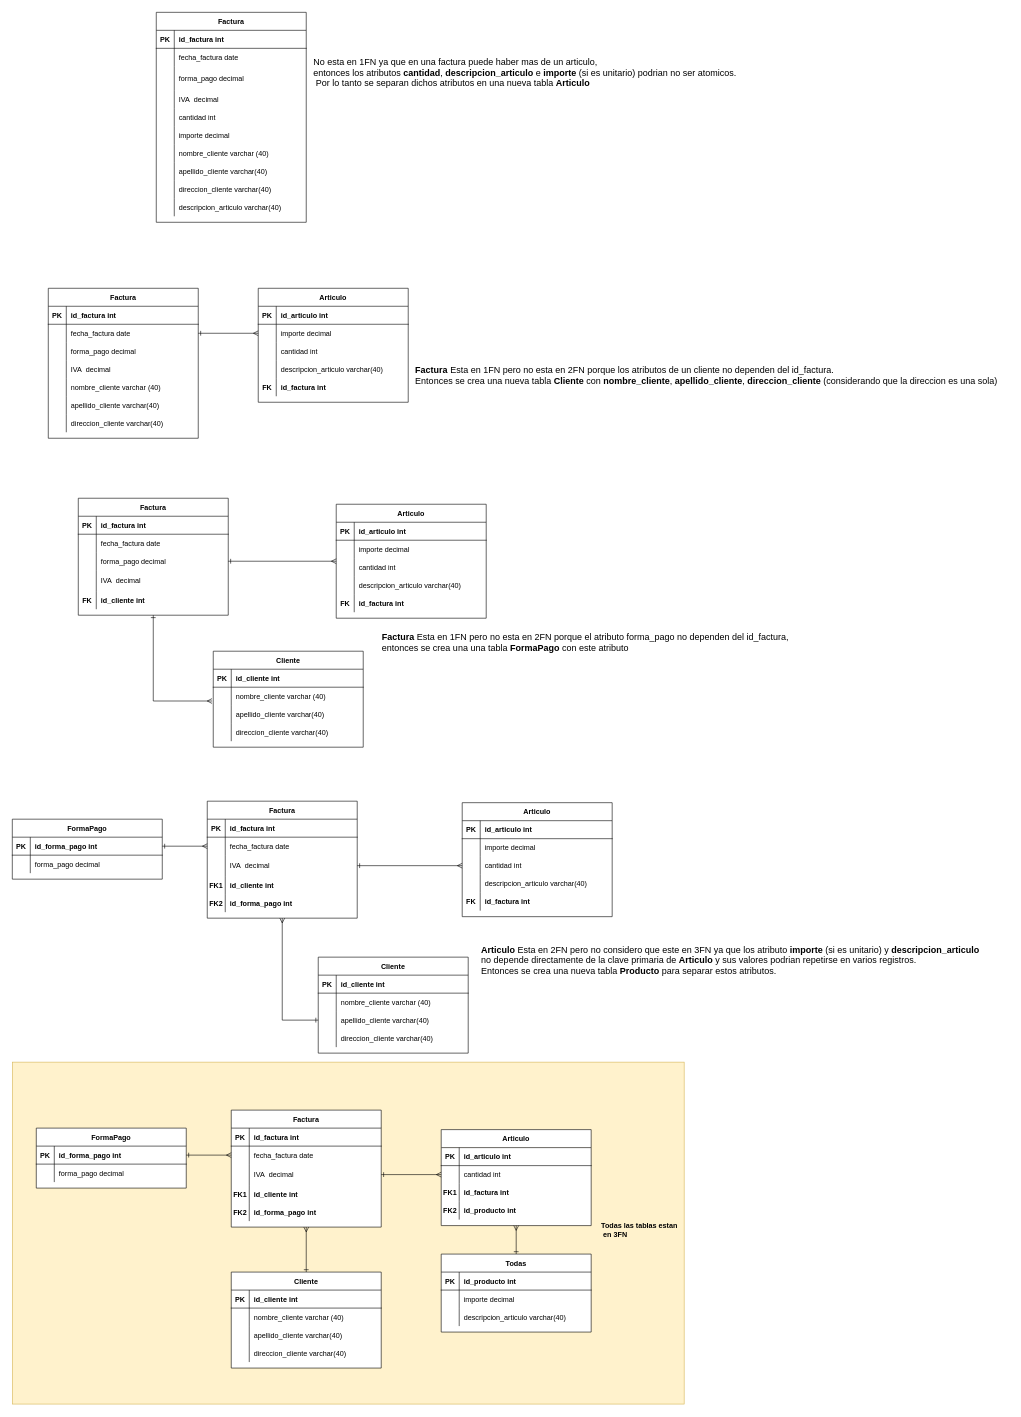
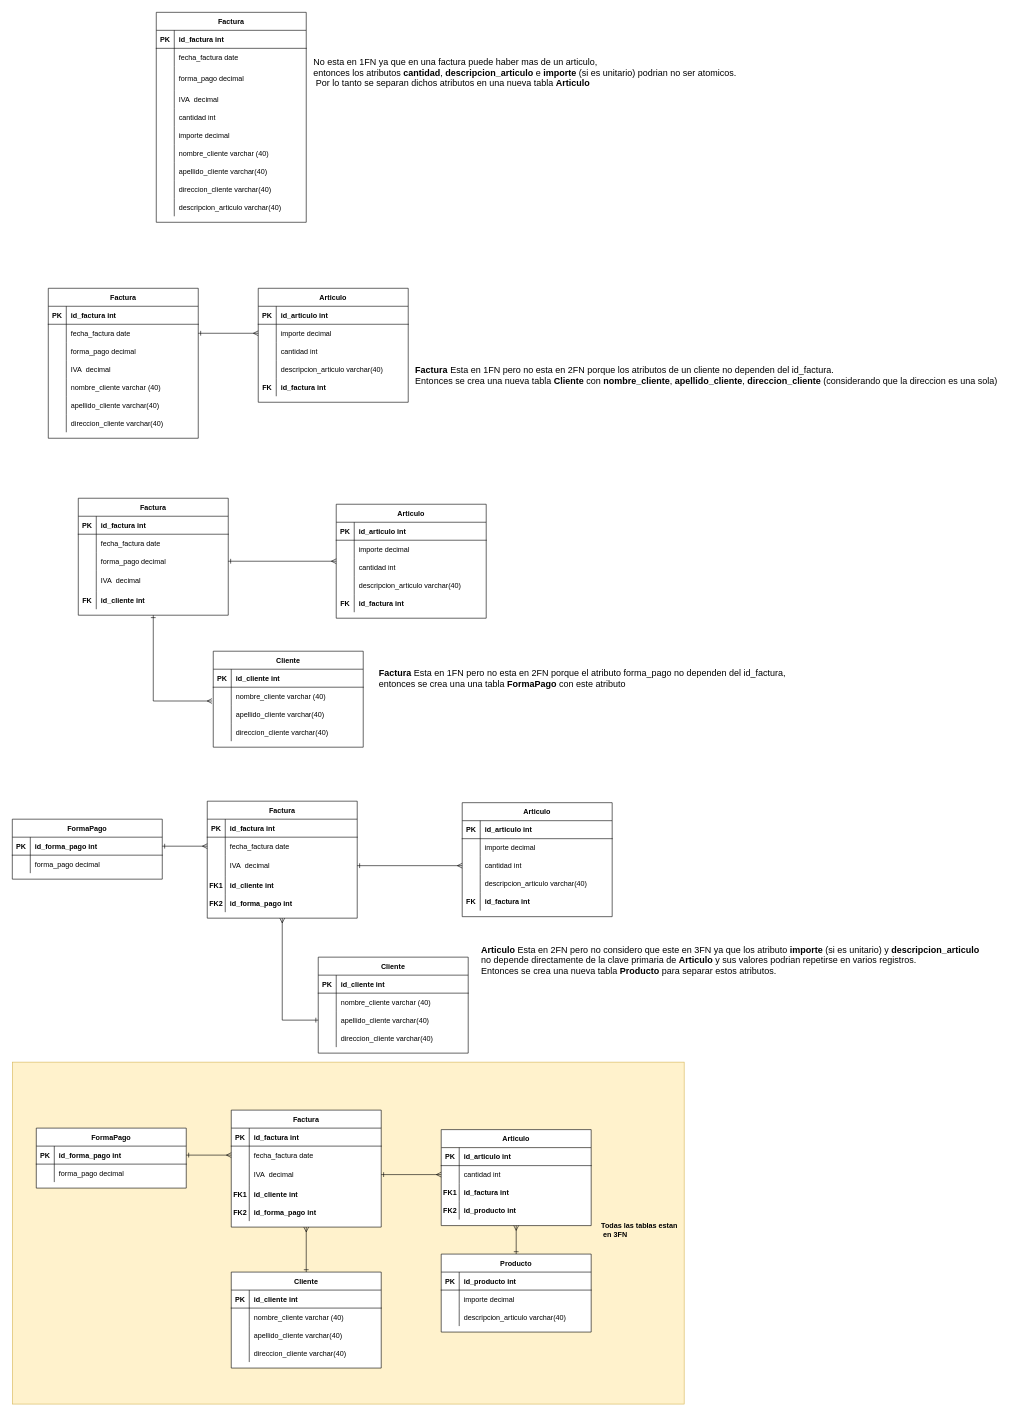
- <mxCell id="120" value="&lt;b&gt;Factura&amp;nbsp;&lt;/b&gt;Esta en 1FN pero no esta en 2FN porque el atributo forma_pago no dependen del id_factura, &lt;br style=&quot;font-size: 15px;&quot;&gt;&lt;div style=&quot;text-align: left; font-size: 15px;&quot;&gt;&lt;span style=&quot;background-color: initial; font-size: 15px;&quot;&gt;entonces se crea una una tabla &lt;/span&gt;&lt;b style=&quot;background-color: initial; font-size: 15px;&quot;&gt;FormaPago&lt;/b&gt;&lt;span style=&quot;background-color: initial; font-size: 15px;&quot;&gt;&amp;nbsp;con este atributo&lt;/span&gt;&lt;/div&gt;" style="text;html=1;align=center;verticalAlign=middle;resizable=0;points=[];autosize=1;strokeColor=none;fillColor=none;fontSize=15;" parent="1" vertex="1"><mxGeometry x="630" y="1050" width="690" height="40" as="geometry" /></mxCell>
+ <mxCell id="120" value="&lt;b&gt;Factura&amp;nbsp;&lt;/b&gt;Esta en 1FN pero no esta en 2FN porque el atributo forma_pago no dependen del id_factura, &lt;br style=&quot;font-size: 15px;&quot;&gt;&lt;div style=&quot;text-align: left; font-size: 15px;&quot;&gt;&lt;span style=&quot;background-color: initial; font-size: 15px;&quot;&gt;entonces se crea una una tabla &lt;/span&gt;&lt;b style=&quot;background-color: initial; font-size: 15px;&quot;&gt;FormaPago&lt;/b&gt;&lt;span style=&quot;background-color: initial; font-size: 15px;&quot;&gt;&amp;nbsp;con este atributo&lt;/span&gt;&lt;/div&gt;" style="text;html=1;align=center;verticalAlign=middle;resizable=0;points=[];autosize=1;strokeColor=none;fillColor=none;fontSize=15;" parent="1" vertex="1"><mxGeometry x="625" y="1110" width="690" height="40" as="geometry" /></mxCell>
- <mxCell id="198" value="Todas" style="shape=table;startSize=30;container=1;collapsible=1;childLayout=tableLayout;fixedRows=1;rowLines=0;fontStyle=1;align=center;resizeLast=1;swimlaneFillColor=default;" parent="1" vertex="1"><mxGeometry x="735" y="2090" width="250" height="130" as="geometry" /></mxCell>
+ <mxCell id="198" value="Producto" style="shape=table;startSize=30;container=1;collapsible=1;childLayout=tableLayout;fixedRows=1;rowLines=0;fontStyle=1;align=center;resizeLast=1;swimlaneFillColor=default;" parent="1" vertex="1"><mxGeometry x="735" y="2090" width="250" height="130" as="geometry" /></mxCell>
